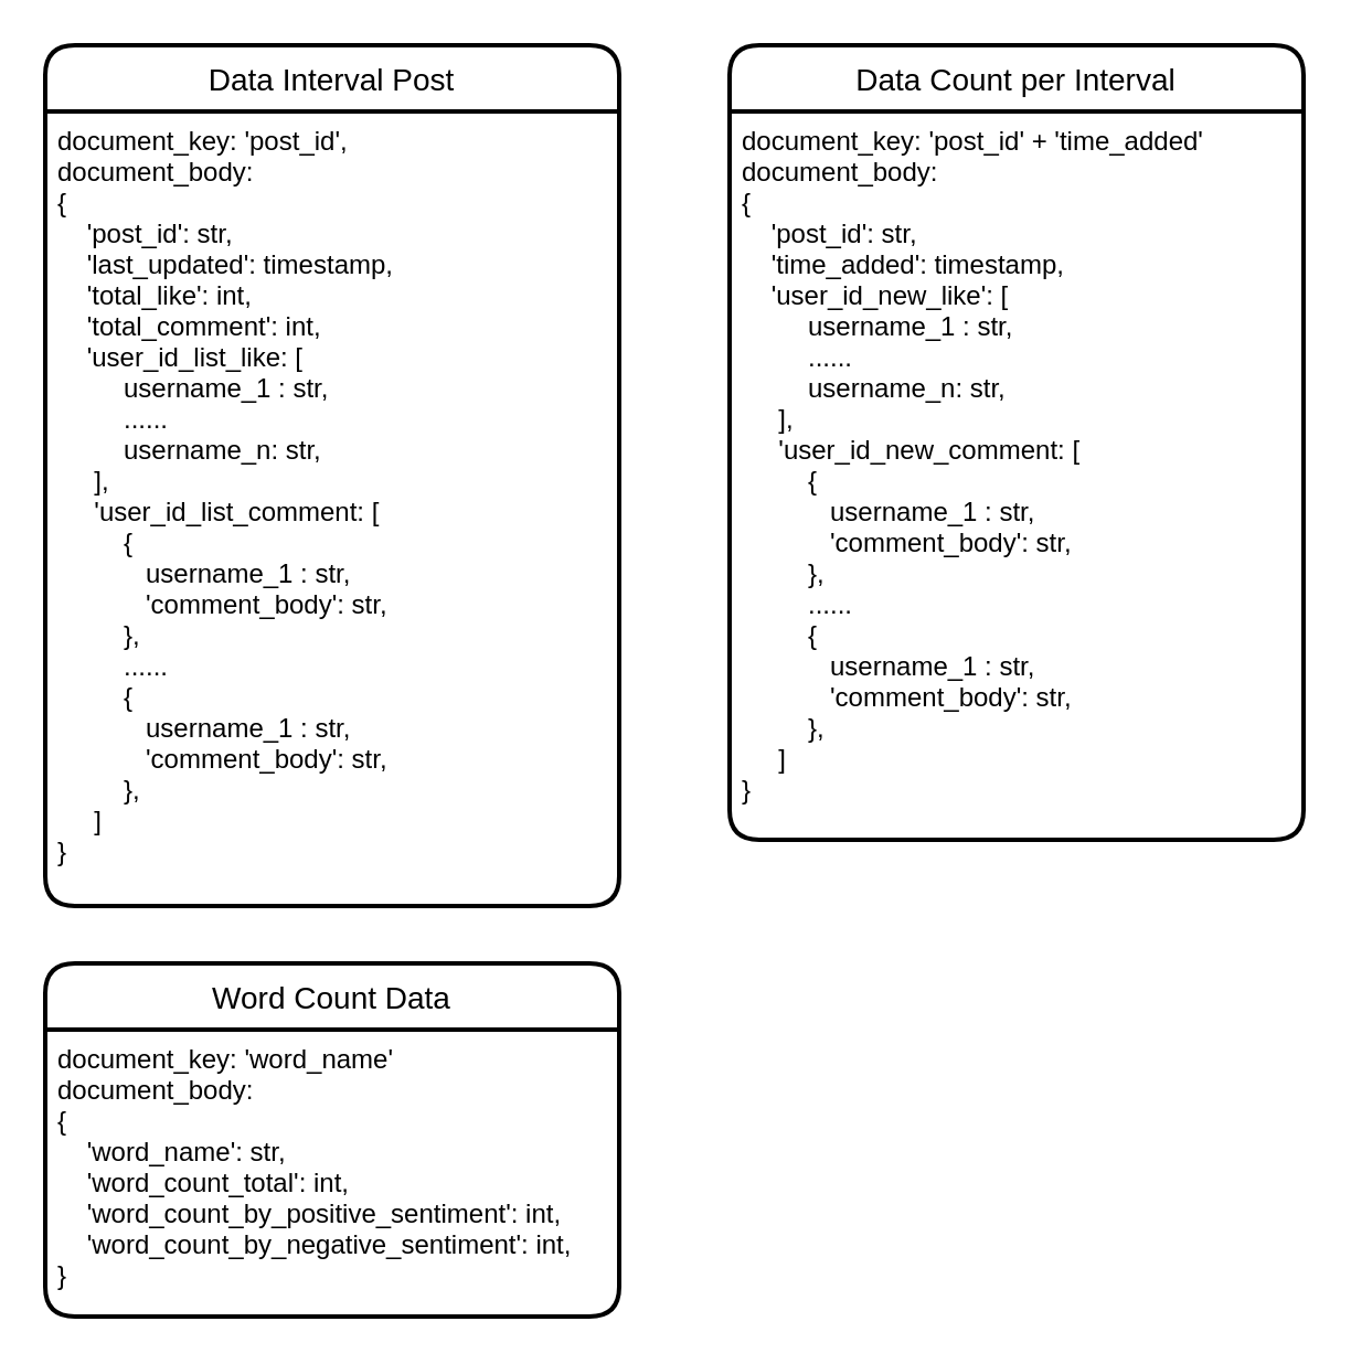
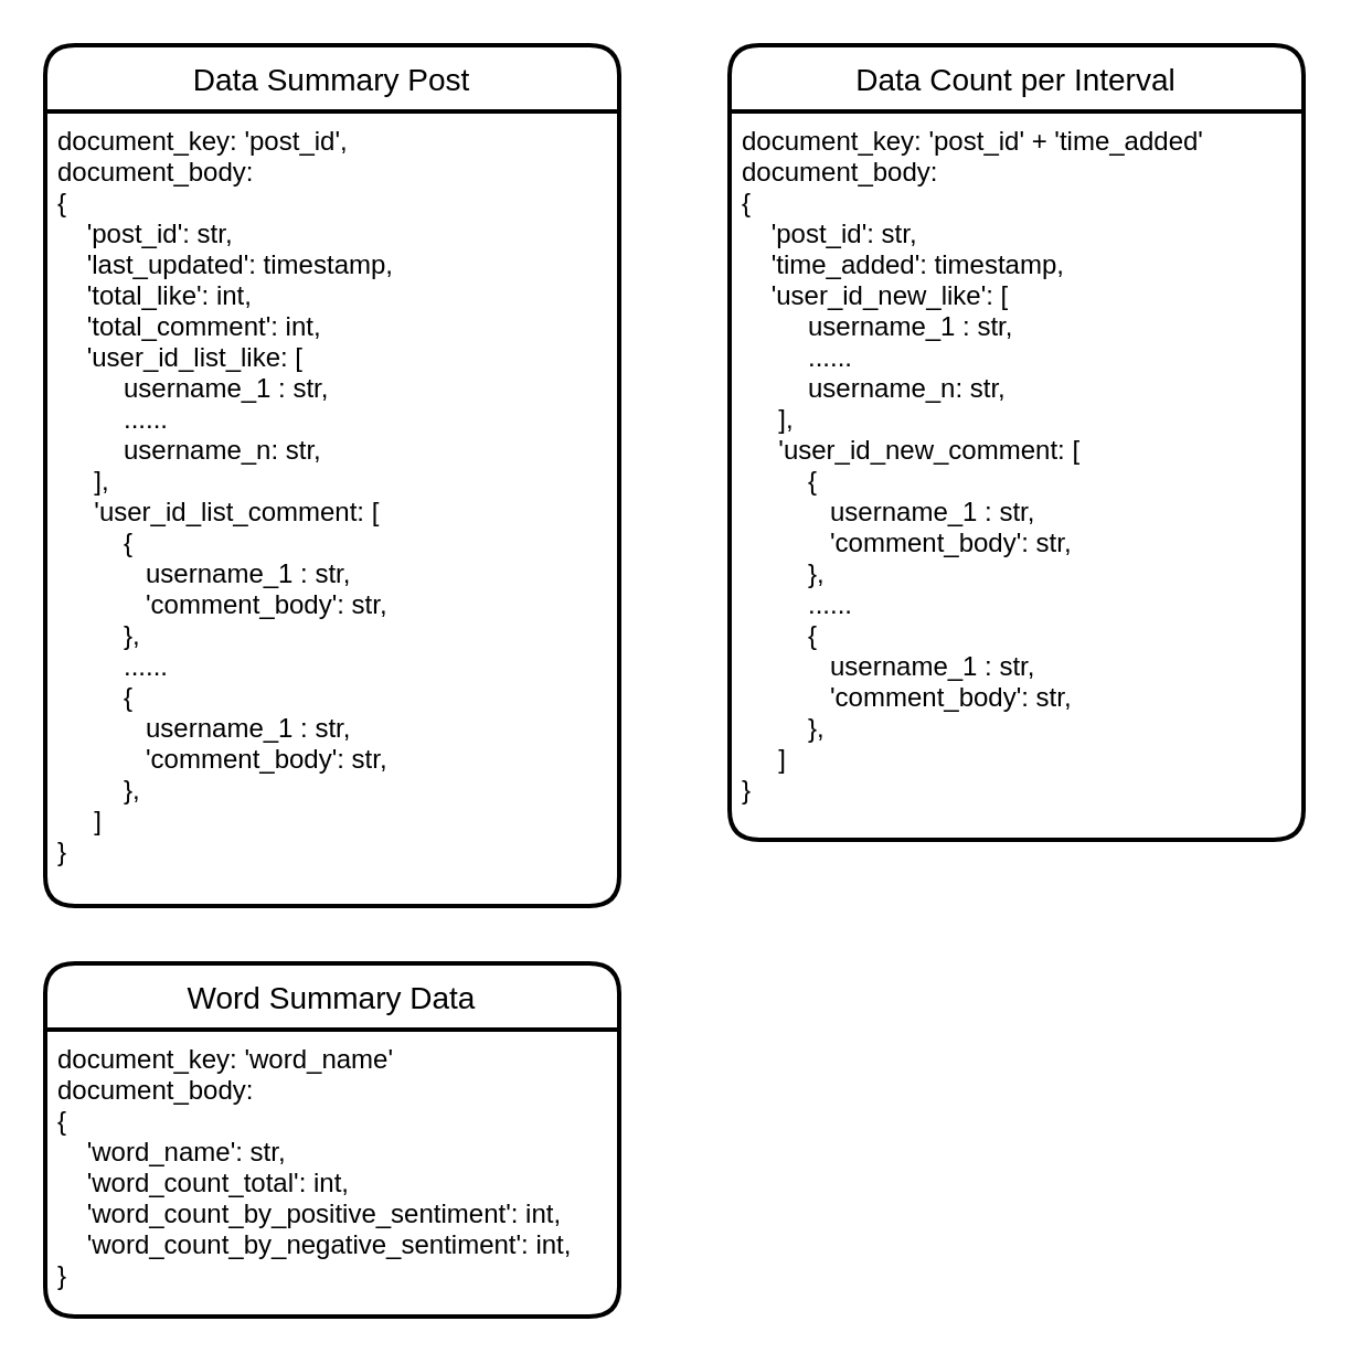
- <mxCell id="2" value="Data Interval Post" style="swimlane;childLayout=stackLayout;horizontal=1;startSize=30;horizontalStack=0;rounded=1;fontSize=14;fontStyle=0;strokeWidth=2;resizeParent=0;resizeLast=1;shadow=0;dashed=0;align=center;" vertex="1" parent="1"><mxGeometry x="20" y="20" width="260" height="390" as="geometry" /></mxCell>
+ <mxCell id="2" value="Data Summary Post" style="swimlane;childLayout=stackLayout;horizontal=1;startSize=30;horizontalStack=0;rounded=1;fontSize=14;fontStyle=0;strokeWidth=2;resizeParent=0;resizeLast=1;shadow=0;dashed=0;align=center;" vertex="1" parent="1"><mxGeometry x="20" y="20" width="260" height="390" as="geometry" /></mxCell>
- <mxCell id="4" value="Word Count Data" style="swimlane;childLayout=stackLayout;horizontal=1;startSize=30;horizontalStack=0;rounded=1;fontSize=14;fontStyle=0;strokeWidth=2;resizeParent=0;resizeLast=1;shadow=0;dashed=0;align=center;" vertex="1" parent="1"><mxGeometry x="20" y="436" width="260" height="160" as="geometry" /></mxCell>
+ <mxCell id="4" value="Word Summary Data" style="swimlane;childLayout=stackLayout;horizontal=1;startSize=30;horizontalStack=0;rounded=1;fontSize=14;fontStyle=0;strokeWidth=2;resizeParent=0;resizeLast=1;shadow=0;dashed=0;align=center;" vertex="1" parent="1"><mxGeometry x="20" y="436" width="260" height="160" as="geometry" /></mxCell>
